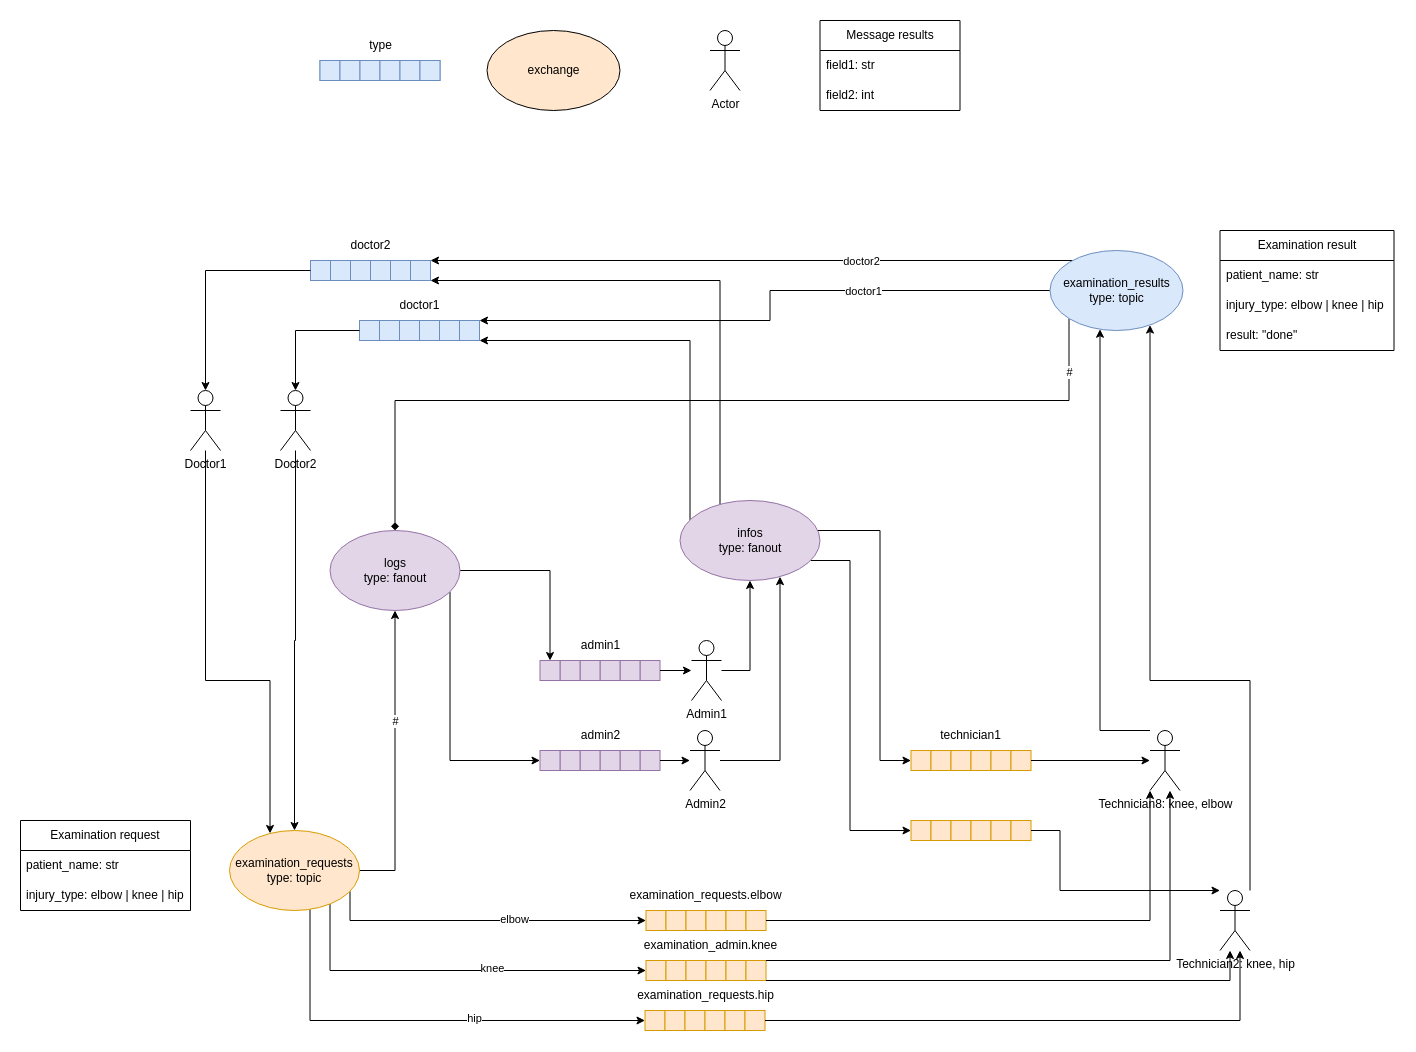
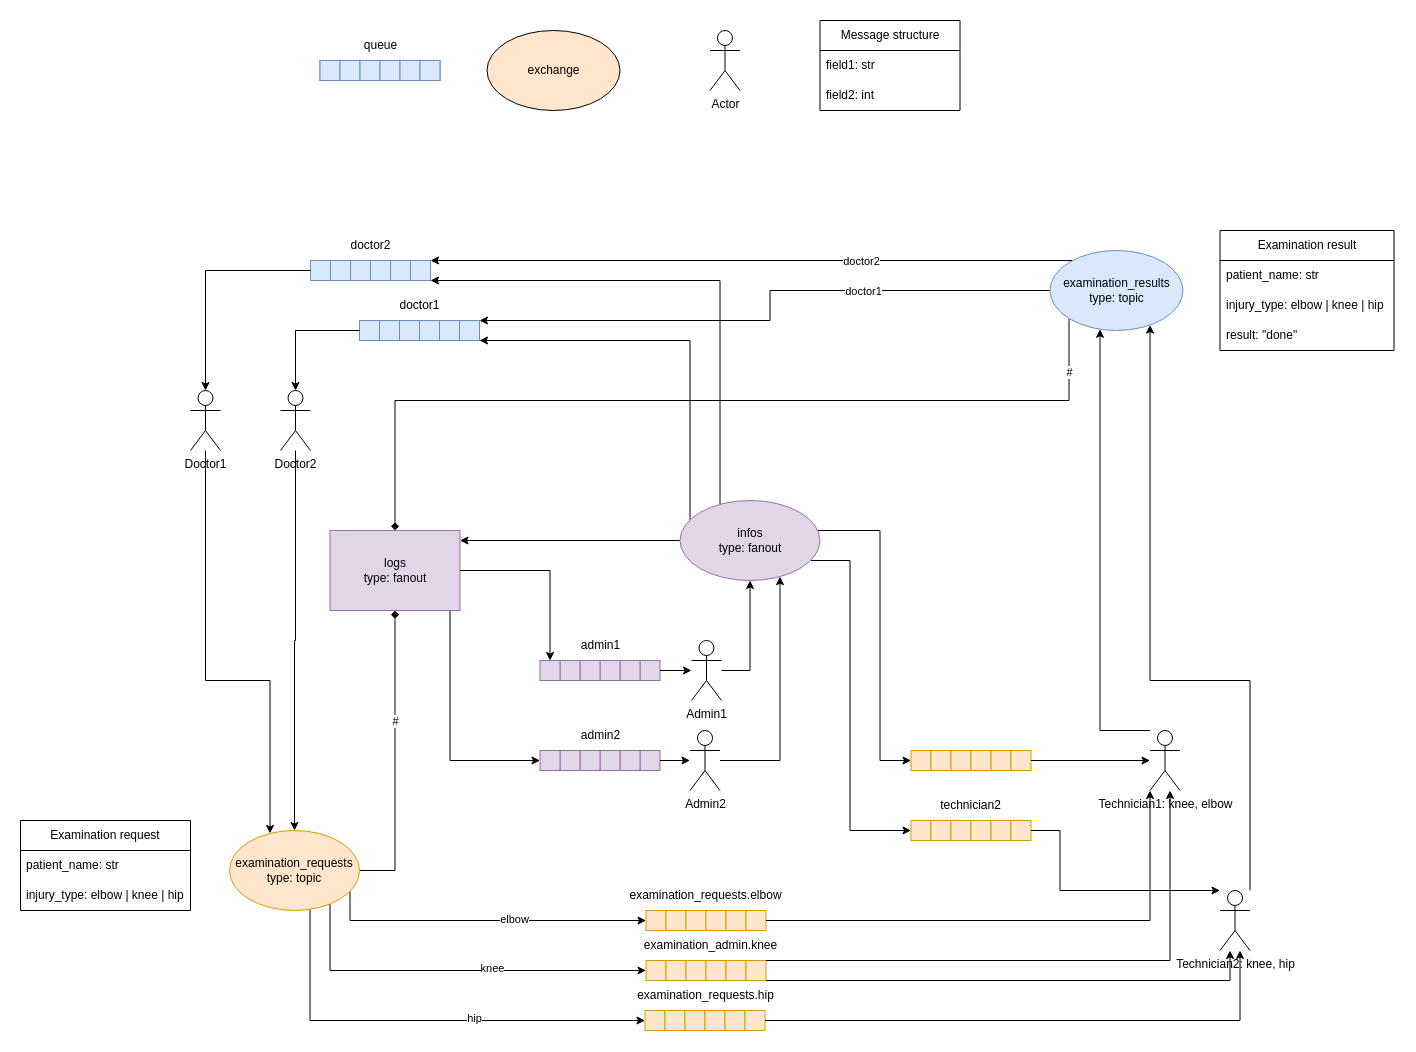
- <mxCell id="113" value="Message results" style="swimlane;fontStyle=0;childLayout=stackLayout;horizontal=1;startSize=30;horizontalStack=0;resizeParent=1;resizeParentMax=0;resizeLast=0;collapsible=1;marginBottom=0;whiteSpace=wrap;html=1;" vertex="1" parent="1"><mxGeometry x="819.5" width="140" height="90" as="geometry" y="20" /></mxCell>
+ <mxCell id="113" value="Message structure" style="swimlane;fontStyle=0;childLayout=stackLayout;horizontal=1;startSize=30;horizontalStack=0;resizeParent=1;resizeParentMax=0;resizeLast=0;collapsible=1;marginBottom=0;whiteSpace=wrap;html=1;" vertex="1" parent="1"><mxGeometry x="819.5" width="140" height="90" as="geometry" y="20" /></mxCell>
- <mxCell id="110" value="type" style="text;html=1;align=center;verticalAlign=middle;resizable=0;points=[];autosize=1;strokeColor=none;fillColor=none;" vertex="1" parent="1"><mxGeometry x="349.5" y="30" width="60" height="30" as="geometry" /></mxCell>
+ <mxCell id="110" value="queue" style="text;html=1;align=center;verticalAlign=middle;resizable=0;points=[];autosize=1;strokeColor=none;fillColor=none;" vertex="1" parent="1"><mxGeometry x="349.5" y="30" width="60" height="30" as="geometry" /></mxCell>
+ <mxCell id="81" style="edgeStyle=orthogonalEdgeStyle;rounded=0;orthogonalLoop=1;jettySize=auto;html=1;" edge="1" parent="1" source="82" target="76"><mxGeometry relative="1" as="geometry"><Array as="points"><mxPoint x="519.5" y="540" /><mxPoint x="519.5" y="540" /></Array></mxGeometry></mxCell>
- <mxCell id="76" value="logs&lt;br&gt;type: fanout" style="ellipse;whiteSpace=wrap;html=1;direction=west;fillColor=#e1d5e7;strokeColor=#9673a6;" vertex="1" parent="1"><mxGeometry x="329.5" y="530" width="130" height="80" as="geometry" /></mxCell>
+ <mxCell id="76" value="logs&lt;br&gt;type: fanout" style="whiteSpace=wrap;html=1;direction=west;fillColor=#e1d5e7;strokeColor=#9673a6;rounded=0;" vertex="1" parent="1"><mxGeometry x="329.5" y="530" width="130" height="80" as="geometry" /></mxCell>
- <mxCell id="46" style="rounded=0;orthogonalLoop=1;jettySize=auto;html=1;edgeStyle=orthogonalEdgeStyle;" edge="1" parent="1" source="48" target="76"><mxGeometry relative="1" as="geometry"><Array as="points"><mxPoint x="394.5" y="870" /></Array></mxGeometry></mxCell>
+ <mxCell id="46" style="rounded=0;orthogonalLoop=1;jettySize=auto;html=1;edgeStyle=orthogonalEdgeStyle;endArrow=diamond;" edge="1" parent="1" source="48" target="76"><mxGeometry relative="1" as="geometry"><Array as="points"><mxPoint x="394.5" y="870" /></Array></mxGeometry></mxCell>
- <mxCell id="131" value="technician1" style="text;html=1;align=center;verticalAlign=middle;resizable=0;points=[];autosize=1;strokeColor=none;fillColor=none;" vertex="1" parent="1"><mxGeometry x="929.5" y="720" width="80" height="30" as="geometry" /></mxCell>
- <mxCell id="9" value="Technician8: knee, elbow" style="shape=umlActor;verticalLabelPosition=bottom;verticalAlign=top;html=1;outlineConnect=0;" vertex="1" parent="1"><mxGeometry x="1149.5" y="730" width="30" height="60" as="geometry" /></mxCell>
+ <mxCell id="9" value="Technician1: knee, elbow" style="shape=umlActor;verticalLabelPosition=bottom;verticalAlign=top;html=1;outlineConnect=0;" vertex="1" parent="1"><mxGeometry x="1149.5" y="730" width="30" height="60" as="geometry" /></mxCell>
+ <mxCell id="123" value="technician2" style="text;html=1;align=center;verticalAlign=middle;resizable=0;points=[];autosize=1;strokeColor=none;fillColor=none;" vertex="1" parent="1"><mxGeometry x="929.5" y="790" width="80" height="30" as="geometry" /></mxCell>
